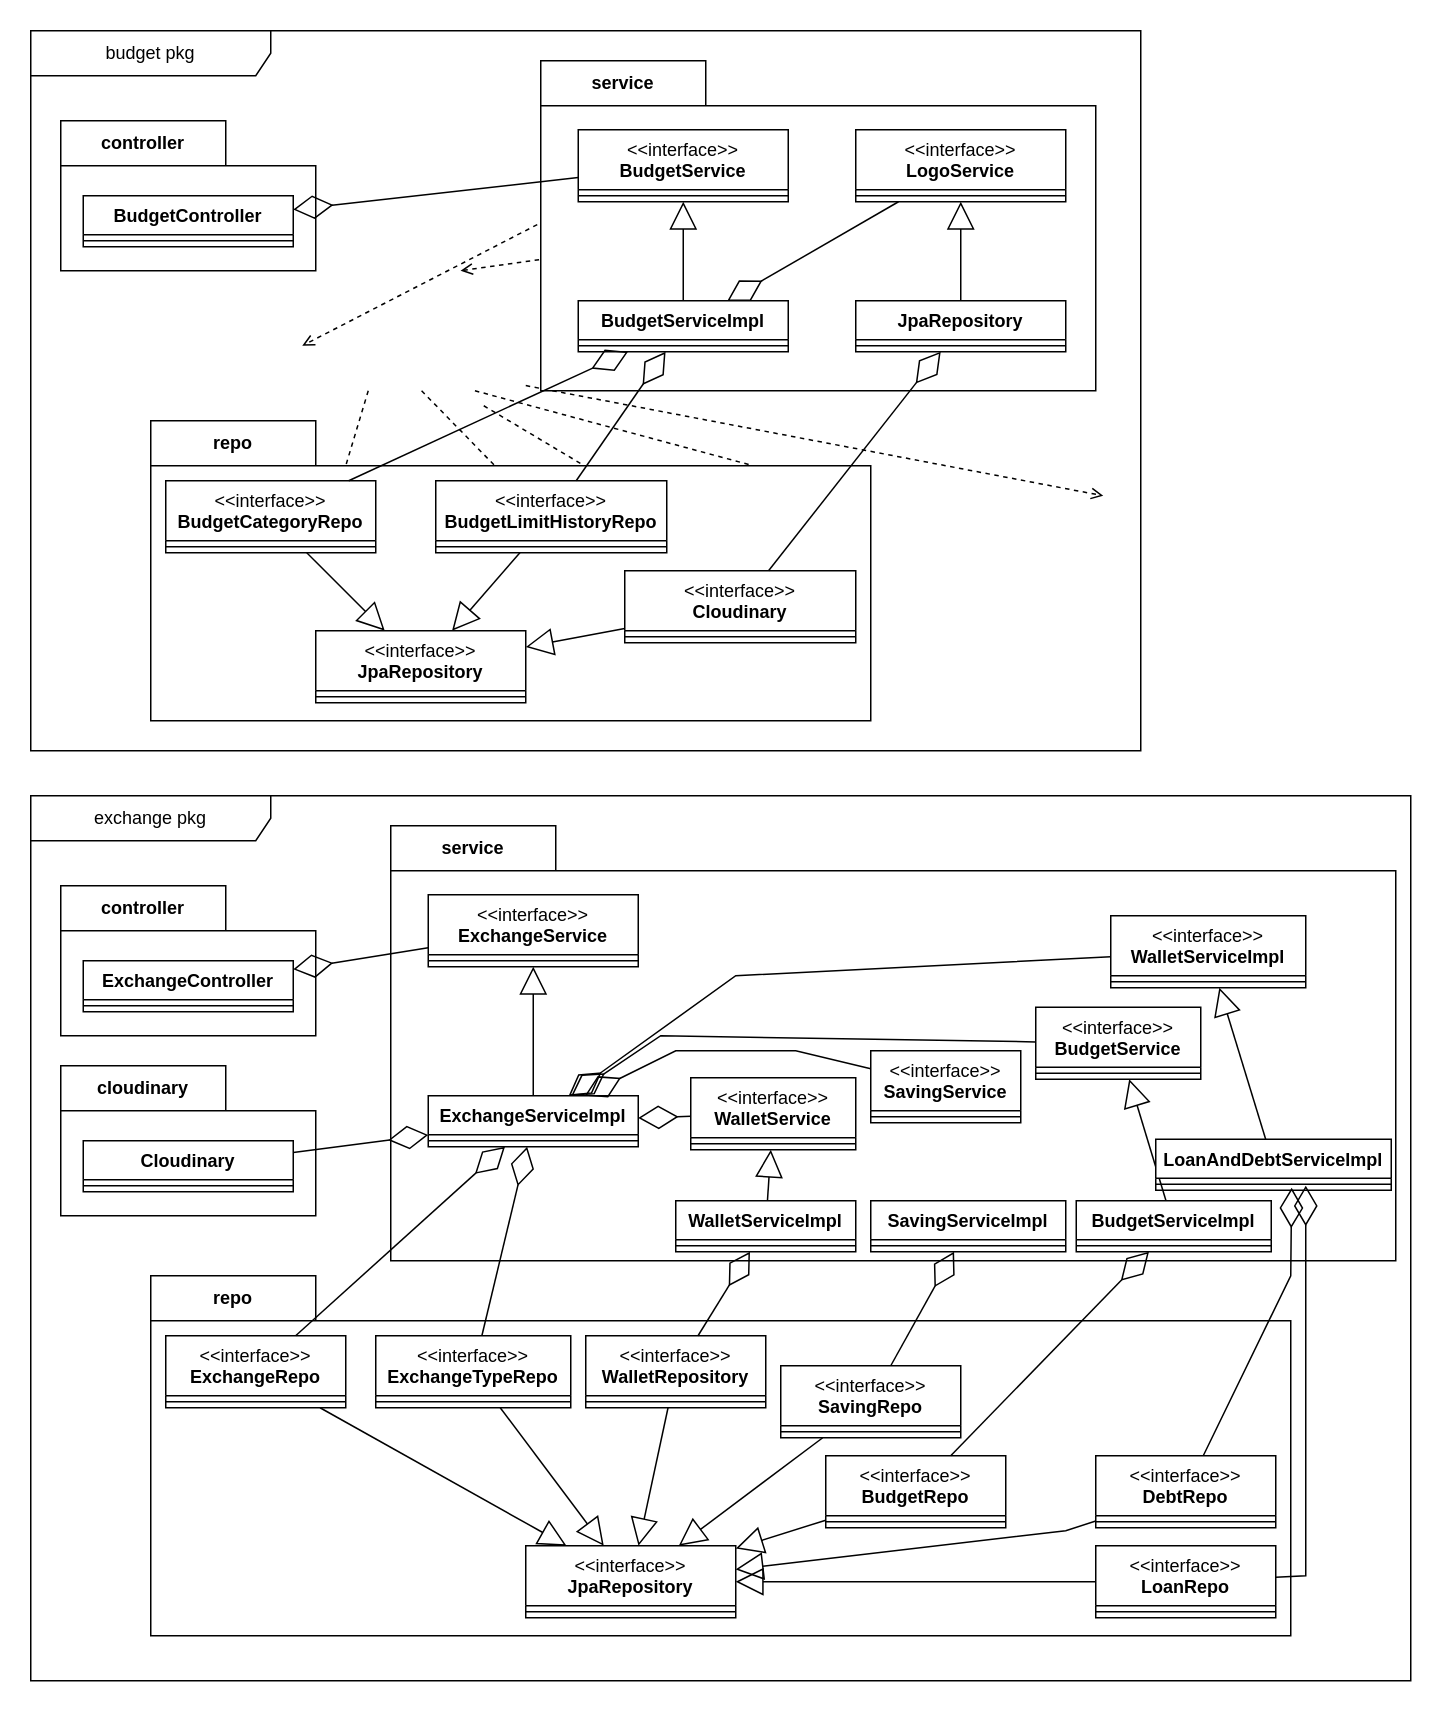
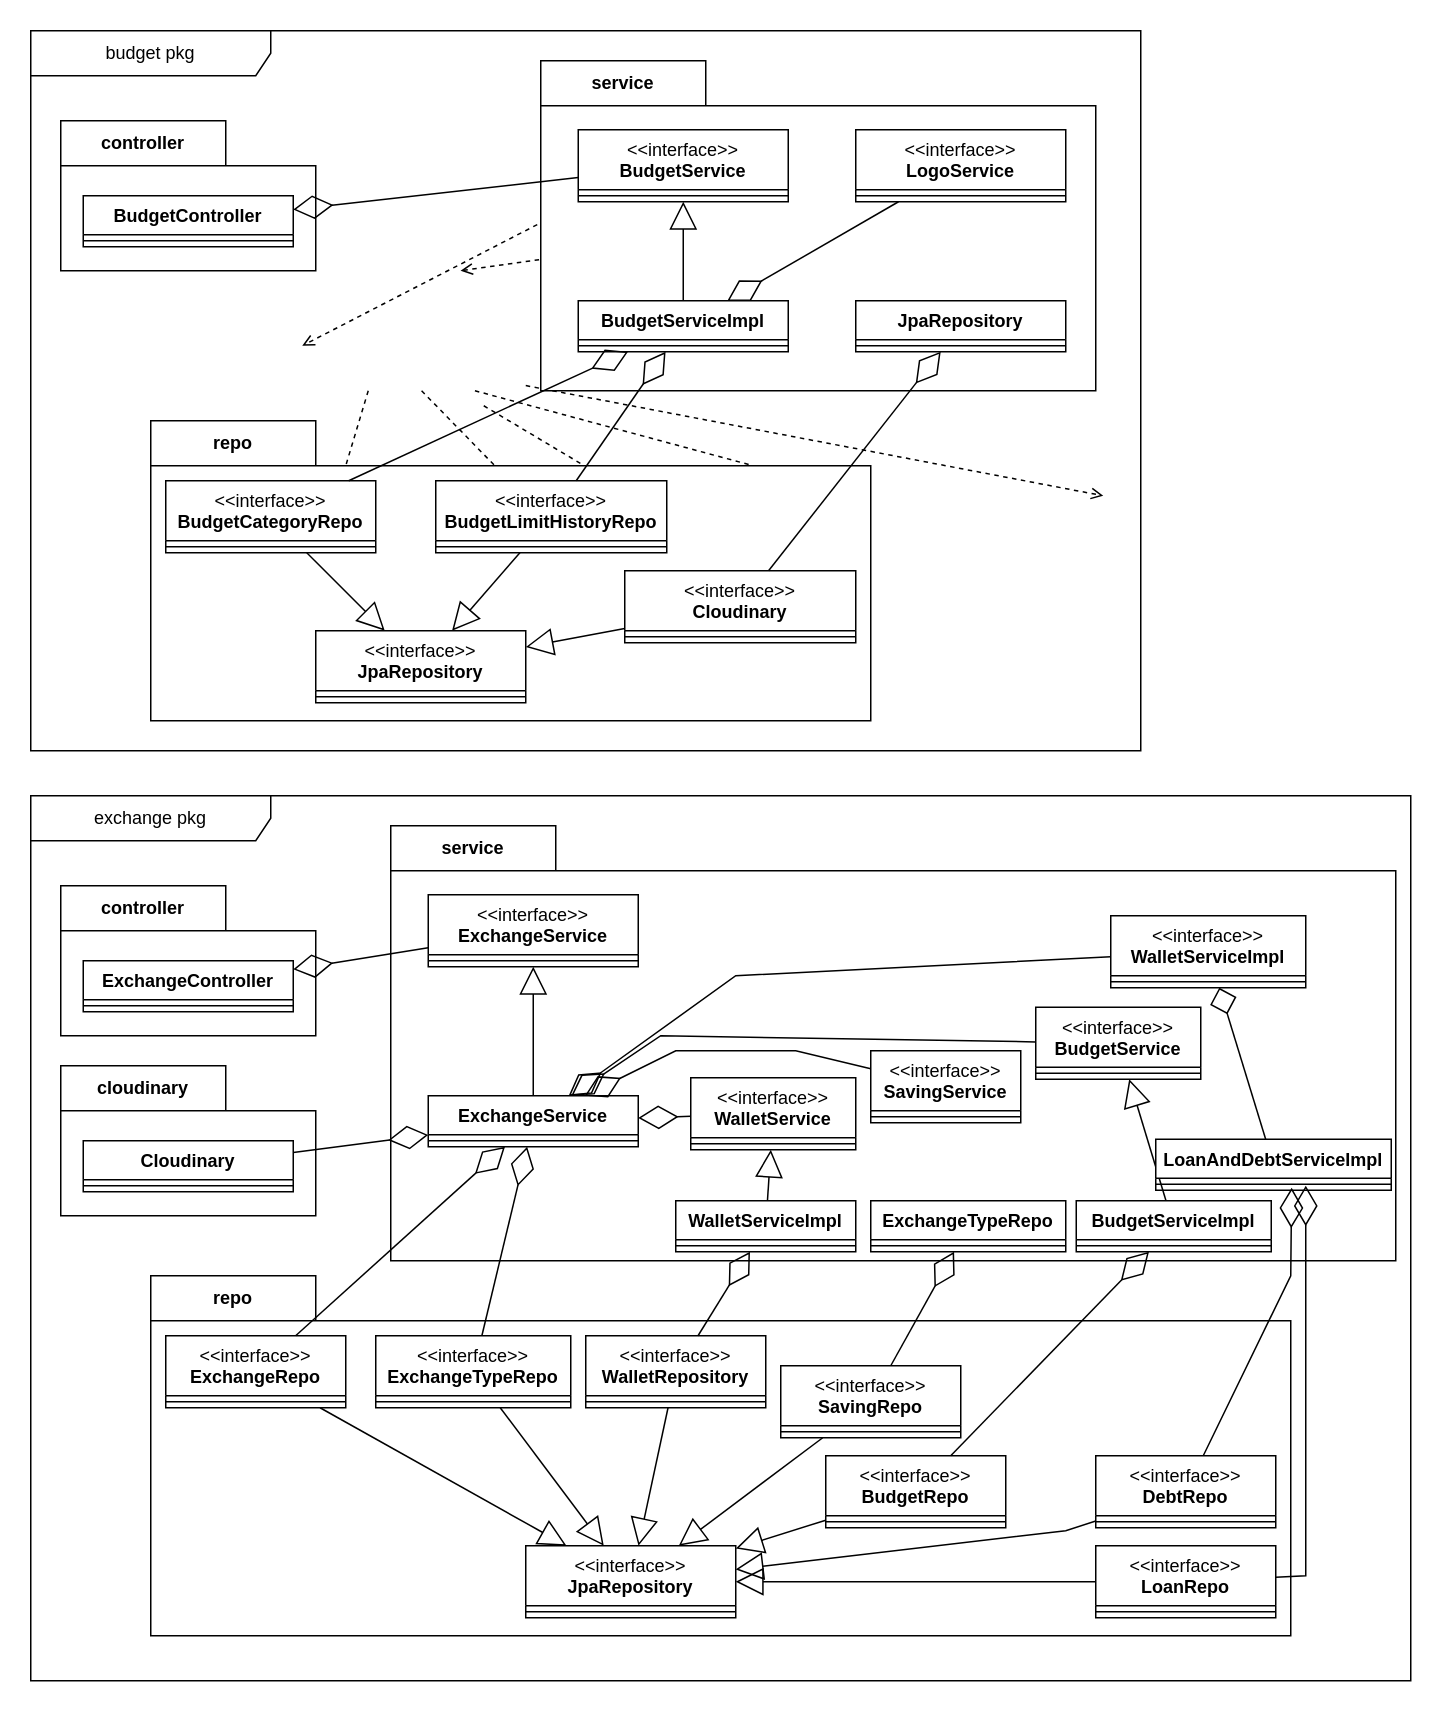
- <mxCell id="36" value="" style="endArrow=block;endSize=16;endFill=0;html=1;rounded=0;" edge="1" parent="25" source="33" target="31"><mxGeometry width="160" relative="1" as="geometry"><mxPoint x="105" y="170" as="sourcePoint" /><mxPoint x="105" y="104" as="targetPoint" /><Array as="points" /></mxGeometry></mxCell>
- <mxCell id="96" value="" style="endArrow=block;endSize=16;endFill=0;html=1;rounded=0;" edge="1" parent="69" source="94" target="92"><mxGeometry width="160" relative="1" as="geometry"><mxPoint x="475" y="129" as="sourcePoint" /><mxPoint x="475" y="63" as="targetPoint" /><Array as="points" /></mxGeometry></mxCell>
+ <mxCell id="96" value="" style="endArrow=diamond;endSize=16;endFill=0;html=1;rounded=0;" edge="1" parent="69" source="94" target="92"><mxGeometry width="160" relative="1" as="geometry"><mxPoint x="475" y="129" as="sourcePoint" /><mxPoint x="475" y="63" as="targetPoint" /><Array as="points" /></mxGeometry></mxCell>
- <mxCell id="72" value="ExchangeServiceImpl" style="swimlane;fontStyle=1;align=center;verticalAlign=top;childLayout=stackLayout;horizontal=1;startSize=26;horizontalStack=0;resizeParent=1;resizeParentMax=0;resizeLast=0;collapsible=1;marginBottom=0;whiteSpace=wrap;html=1;" vertex="1" parent="69"><mxGeometry x="25" y="180" width="140" height="34" as="geometry" /></mxCell>
+ <mxCell id="72" value="ExchangeService" style="swimlane;fontStyle=1;align=center;verticalAlign=top;childLayout=stackLayout;horizontal=1;startSize=26;horizontalStack=0;resizeParent=1;resizeParentMax=0;resizeLast=0;collapsible=1;marginBottom=0;whiteSpace=wrap;html=1;" vertex="1" parent="69"><mxGeometry x="25" y="180" width="140" height="34" as="geometry" /></mxCell>
- <mxCell id="83" value="SavingServiceImpl" style="swimlane;fontStyle=1;align=center;verticalAlign=top;childLayout=stackLayout;horizontal=1;startSize=26;horizontalStack=0;resizeParent=1;resizeParentMax=0;resizeLast=0;collapsible=1;marginBottom=0;whiteSpace=wrap;html=1;" vertex="1" parent="69"><mxGeometry x="320" y="250" width="130" height="34" as="geometry" /></mxCell>
+ <mxCell id="83" value="ExchangeTypeRepo" style="swimlane;fontStyle=1;align=center;verticalAlign=top;childLayout=stackLayout;horizontal=1;startSize=26;horizontalStack=0;resizeParent=1;resizeParentMax=0;resizeLast=0;collapsible=1;marginBottom=0;whiteSpace=wrap;html=1;" vertex="1" parent="69"><mxGeometry x="320" y="250" width="130" height="34" as="geometry" /></mxCell>
